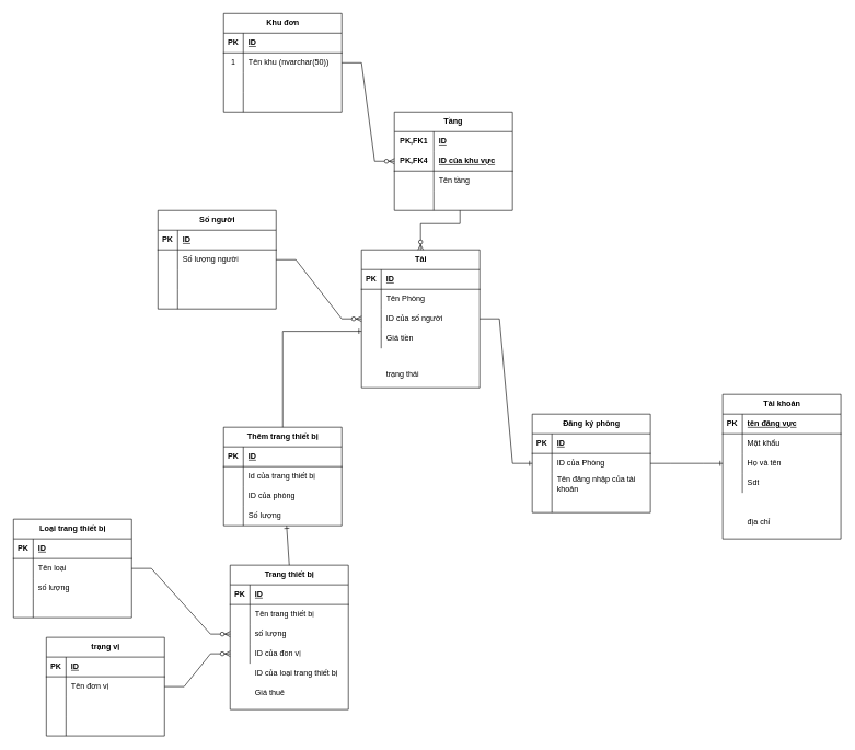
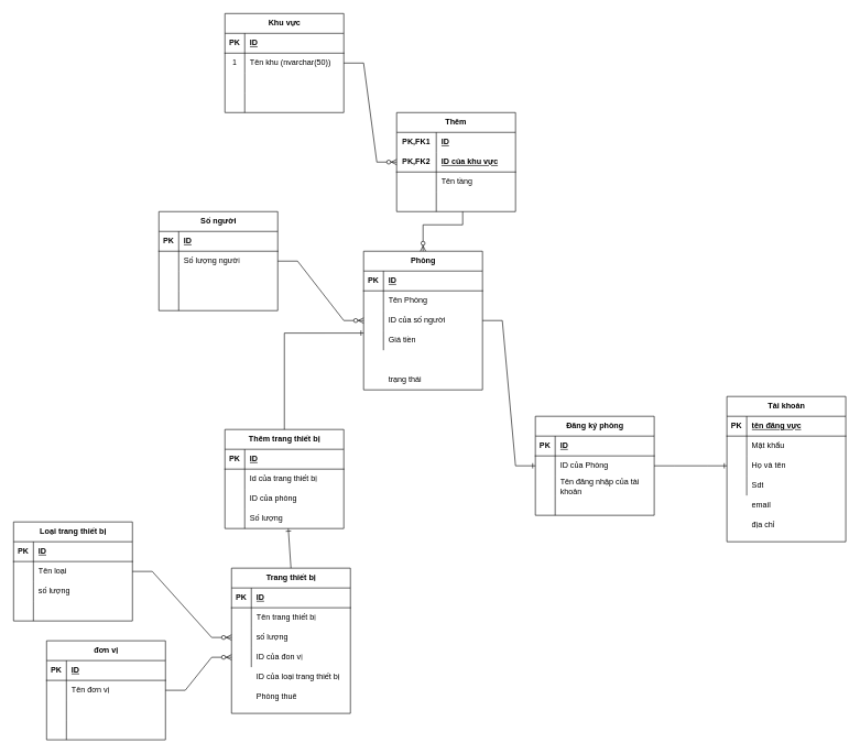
- <mxCell id="2" value="Khu đơn" style="shape=table;startSize=30;container=1;collapsible=1;childLayout=tableLayout;fixedRows=1;rowLines=0;fontStyle=1;align=center;resizeLast=1;html=1;" vertex="1" parent="1"><mxGeometry x="340" y="20" width="180" height="150" as="geometry" /></mxCell>
+ <mxCell id="2" value="Khu vực" style="shape=table;startSize=30;container=1;collapsible=1;childLayout=tableLayout;fixedRows=1;rowLines=0;fontStyle=1;align=center;resizeLast=1;html=1;" vertex="1" parent="1"><mxGeometry x="340" y="20" width="180" height="150" as="geometry" /></mxCell>
- <mxCell id="15" value="Tầng" style="shape=table;startSize=30;container=1;collapsible=1;childLayout=tableLayout;fixedRows=1;rowLines=0;fontStyle=1;align=center;resizeLast=1;html=1;whiteSpace=wrap;" vertex="1" parent="1"><mxGeometry x="600" y="170" width="180" height="150" as="geometry" /></mxCell>
+ <mxCell id="15" value="Thêm" style="shape=table;startSize=30;container=1;collapsible=1;childLayout=tableLayout;fixedRows=1;rowLines=0;fontStyle=1;align=center;resizeLast=1;html=1;whiteSpace=wrap;" vertex="1" parent="1"><mxGeometry x="600" y="170" width="180" height="150" as="geometry" /></mxCell>
- <mxCell id="20" value="PK,FK4" style="shape=partialRectangle;connectable=0;fillColor=none;top=0;left=0;bottom=0;right=0;fontStyle=1;overflow=hidden;html=1;whiteSpace=wrap;" vertex="1" parent="19"><mxGeometry width="60" height="30" as="geometry"><mxRectangle width="60" height="30" as="alternateBounds" /></mxGeometry></mxCell>
+ <mxCell id="20" value="PK,FK2" style="shape=partialRectangle;connectable=0;fillColor=none;top=0;left=0;bottom=0;right=0;fontStyle=1;overflow=hidden;html=1;whiteSpace=wrap;" vertex="1" parent="19"><mxGeometry width="60" height="30" as="geometry"><mxRectangle width="60" height="30" as="alternateBounds" /></mxGeometry></mxCell>
- <mxCell id="58" value="Tài" style="shape=table;startSize=30;container=1;collapsible=1;childLayout=tableLayout;fixedRows=1;rowLines=0;fontStyle=1;align=center;resizeLast=1;html=1;" vertex="1" parent="57"><mxGeometry width="180" height="210" as="geometry" /></mxCell>
+ <mxCell id="58" value="Phòng" style="shape=table;startSize=30;container=1;collapsible=1;childLayout=tableLayout;fixedRows=1;rowLines=0;fontStyle=1;align=center;resizeLast=1;html=1;" vertex="1" parent="57"><mxGeometry width="180" height="210" as="geometry" /></mxCell>
- <mxCell id="71" value="trạng thái" style="shape=partialRectangle;connectable=0;fillColor=none;top=0;left=0;bottom=0;right=0;align=left;spacingLeft=6;overflow=hidden;whiteSpace=wrap;html=1;" vertex="1" parent="57"><mxGeometry x="30" y="180" width="120" height="20" as="geometry"><mxRectangle width="150" height="30" as="alternateBounds" /></mxGeometry></mxCell>
+ <mxCell id="71" value="trạng thái" style="shape=partialRectangle;connectable=0;fillColor=none;top=0;left=0;bottom=0;right=0;align=left;spacingLeft=6;overflow=hidden;whiteSpace=wrap;html=1;" vertex="1" parent="57"><mxGeometry x="30" y="180" width="150" height="30" as="geometry"><mxRectangle width="150" height="30" as="alternateBounds" /></mxGeometry></mxCell>
+ <mxCell id="55" value="email" style="shape=partialRectangle;connectable=0;fillColor=none;top=0;left=0;bottom=0;right=0;align=left;spacingLeft=6;overflow=hidden;whiteSpace=wrap;html=1;" vertex="1" parent="41"><mxGeometry x="30" y="150" width="150" height="30" as="geometry"><mxRectangle width="150" height="30" as="alternateBounds" /></mxGeometry></mxCell>
- <mxCell id="85" value="trạng vị" style="shape=table;startSize=30;container=1;collapsible=1;childLayout=tableLayout;fixedRows=1;rowLines=0;fontStyle=1;align=center;resizeLast=1;html=1;" vertex="1" parent="1"><mxGeometry x="70" y="970" width="180" height="150" as="geometry" /></mxCell>
+ <mxCell id="85" value="đơn vị" style="shape=table;startSize=30;container=1;collapsible=1;childLayout=tableLayout;fixedRows=1;rowLines=0;fontStyle=1;align=center;resizeLast=1;html=1;" vertex="1" parent="1"><mxGeometry x="70" y="970" width="180" height="150" as="geometry" /></mxCell>
- <mxCell id="144" value="Giá thuê" style="shape=partialRectangle;connectable=0;fillColor=none;top=0;left=0;bottom=0;right=0;align=left;spacingLeft=6;overflow=hidden;whiteSpace=wrap;html=1;" vertex="1" parent="129"><mxGeometry x="30" y="180" width="150" height="30" as="geometry"><mxRectangle width="150" height="30" as="alternateBounds" /></mxGeometry></mxCell>
+ <mxCell id="144" value="Phòng thuê" style="shape=partialRectangle;connectable=0;fillColor=none;top=0;left=0;bottom=0;right=0;align=left;spacingLeft=6;overflow=hidden;whiteSpace=wrap;html=1;" vertex="1" parent="129"><mxGeometry x="30" y="180" width="150" height="30" as="geometry"><mxRectangle width="150" height="30" as="alternateBounds" /></mxGeometry></mxCell>
